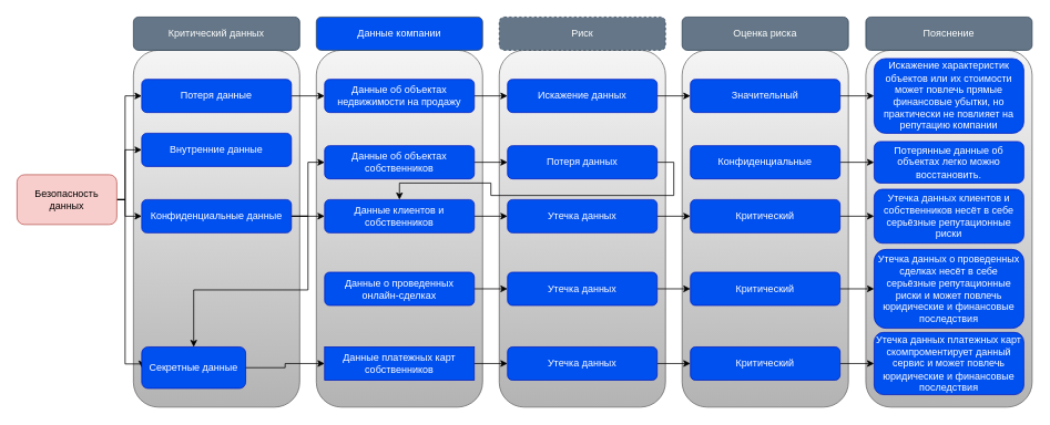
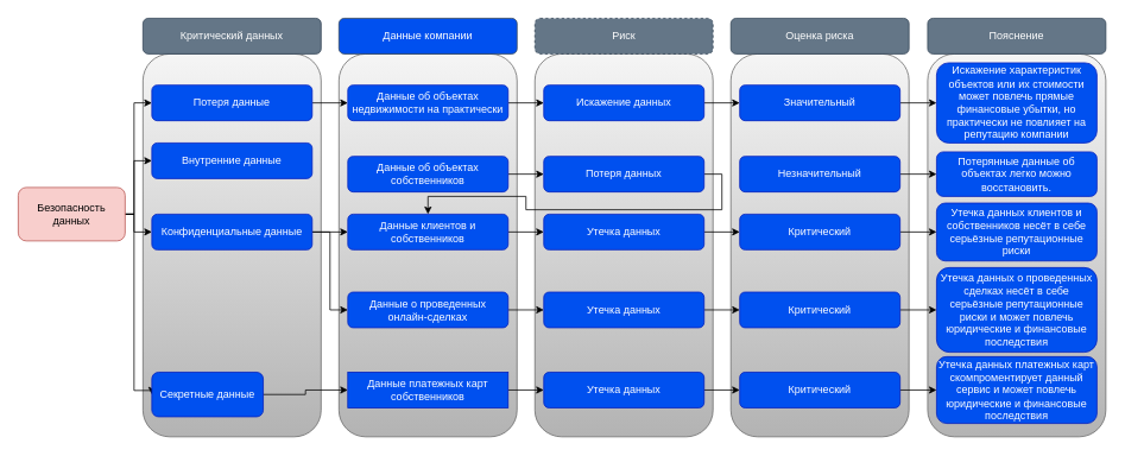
- <mxCell id="27" value="Данные об объектах недвижимости на продажу" style="rounded=1;whiteSpace=wrap;html=1;fillColor=#0050ef;fontColor=#ffffff;strokeColor=#001DBC;" vertex="1" parent="1"><mxGeometry x="390" y="95" width="180" height="40" as="geometry" /></mxCell>
+ <mxCell id="27" value="Данные об объектах недвижимости на практически" style="rounded=1;whiteSpace=wrap;html=1;fillColor=#0050ef;fontColor=#ffffff;strokeColor=#001DBC;" vertex="1" parent="1"><mxGeometry x="390" y="95" width="180" height="40" as="geometry" /></mxCell>
- <mxCell id="49" value="Конфиденциальные" style="rounded=1;whiteSpace=wrap;html=1;fillColor=#0050ef;fontColor=#ffffff;strokeColor=#001DBC;" vertex="1" parent="1"><mxGeometry x="830" y="175" width="180" height="40" as="geometry" /></mxCell>
+ <mxCell id="49" value="Незначительный" style="rounded=1;whiteSpace=wrap;html=1;fillColor=#0050ef;fontColor=#ffffff;strokeColor=#001DBC;" vertex="1" parent="1"><mxGeometry x="830" y="175" width="180" height="40" as="geometry" /></mxCell>
- <mxCell id="21" style="edgeStyle=orthogonalEdgeStyle;rounded=0;orthogonalLoop=1;jettySize=auto;html=1;exitX=1;exitY=0.5;exitDx=0;exitDy=0;entryX=0;entryY=0.5;entryDx=0;entryDy=0;" edge="1" parent="1" source="23" target="31"><mxGeometry relative="1" as="geometry"><Array as="points"><mxPoint x="370" y="260" /><mxPoint x="370" y="195" /></Array></mxGeometry></mxCell>
- <mxCell id="22" style="edgeStyle=orthogonalEdgeStyle;rounded=0;orthogonalLoop=1;jettySize=auto;html=1;exitX=1;exitY=0.5;exitDx=0;exitDy=0;" edge="1" parent="1" source="23" target="25"><mxGeometry relative="1" as="geometry" /></mxCell>
+ <mxCell id="22" style="edgeStyle=orthogonalEdgeStyle;rounded=0;orthogonalLoop=1;jettySize=auto;html=1;exitX=1;exitY=0.5;exitDx=0;exitDy=0;entryX=0;entryY=0.5;entryDx=0;entryDy=0;" edge="1" parent="1" source="23" target="33"><mxGeometry relative="1" as="geometry" /></mxCell>
